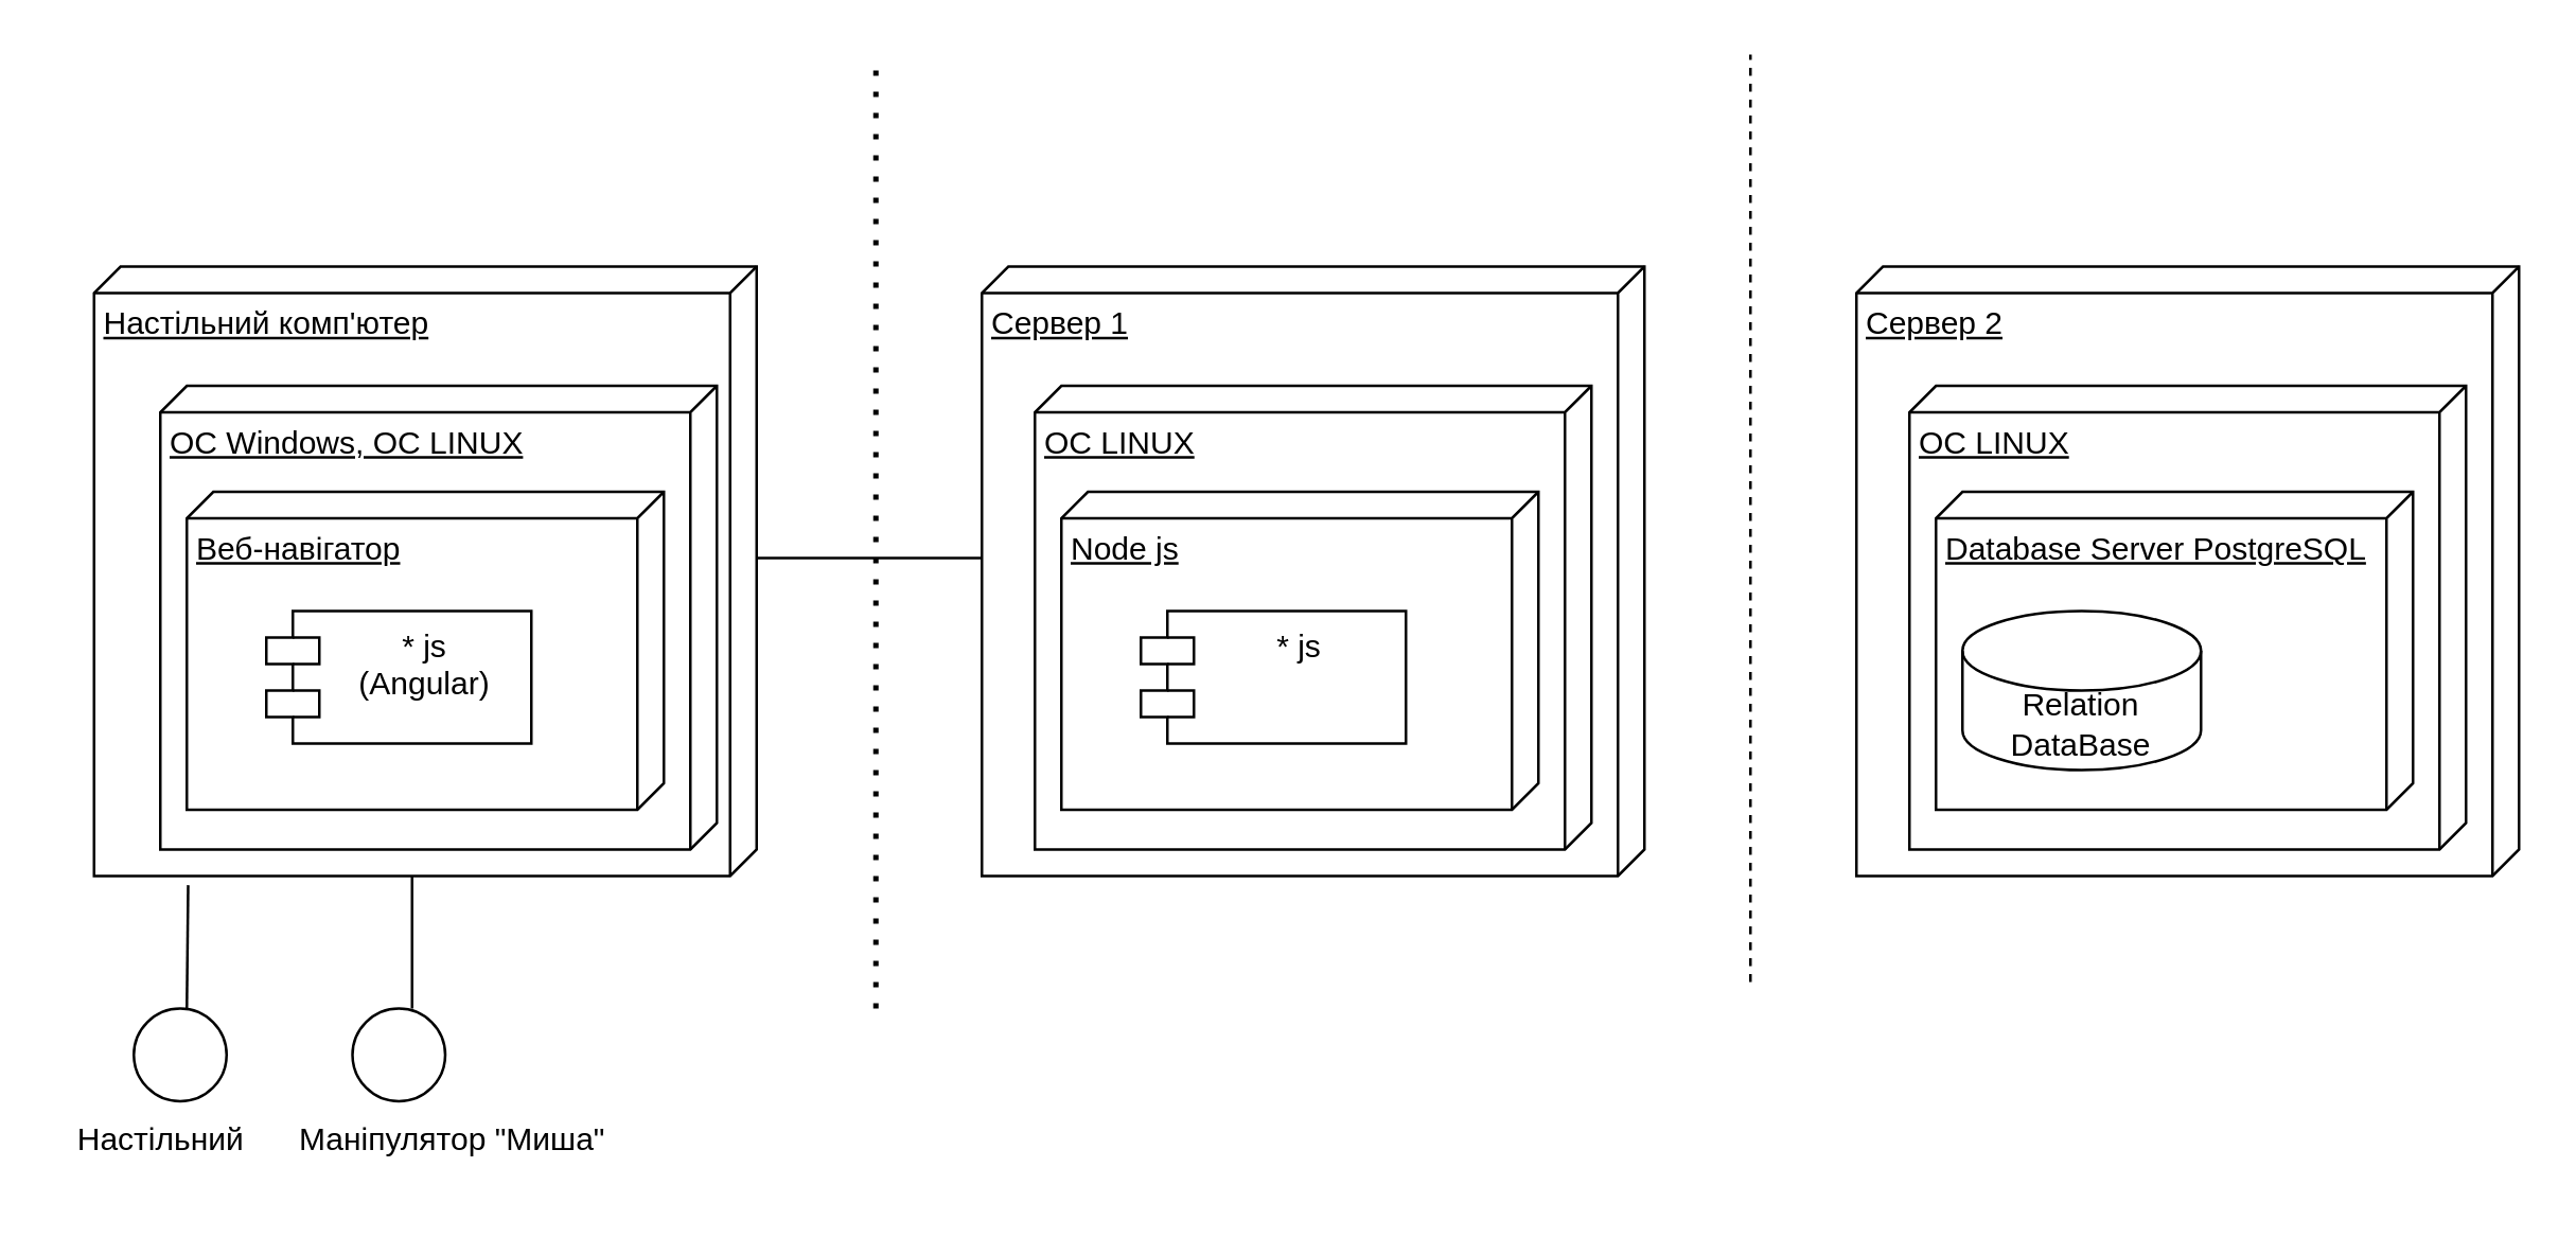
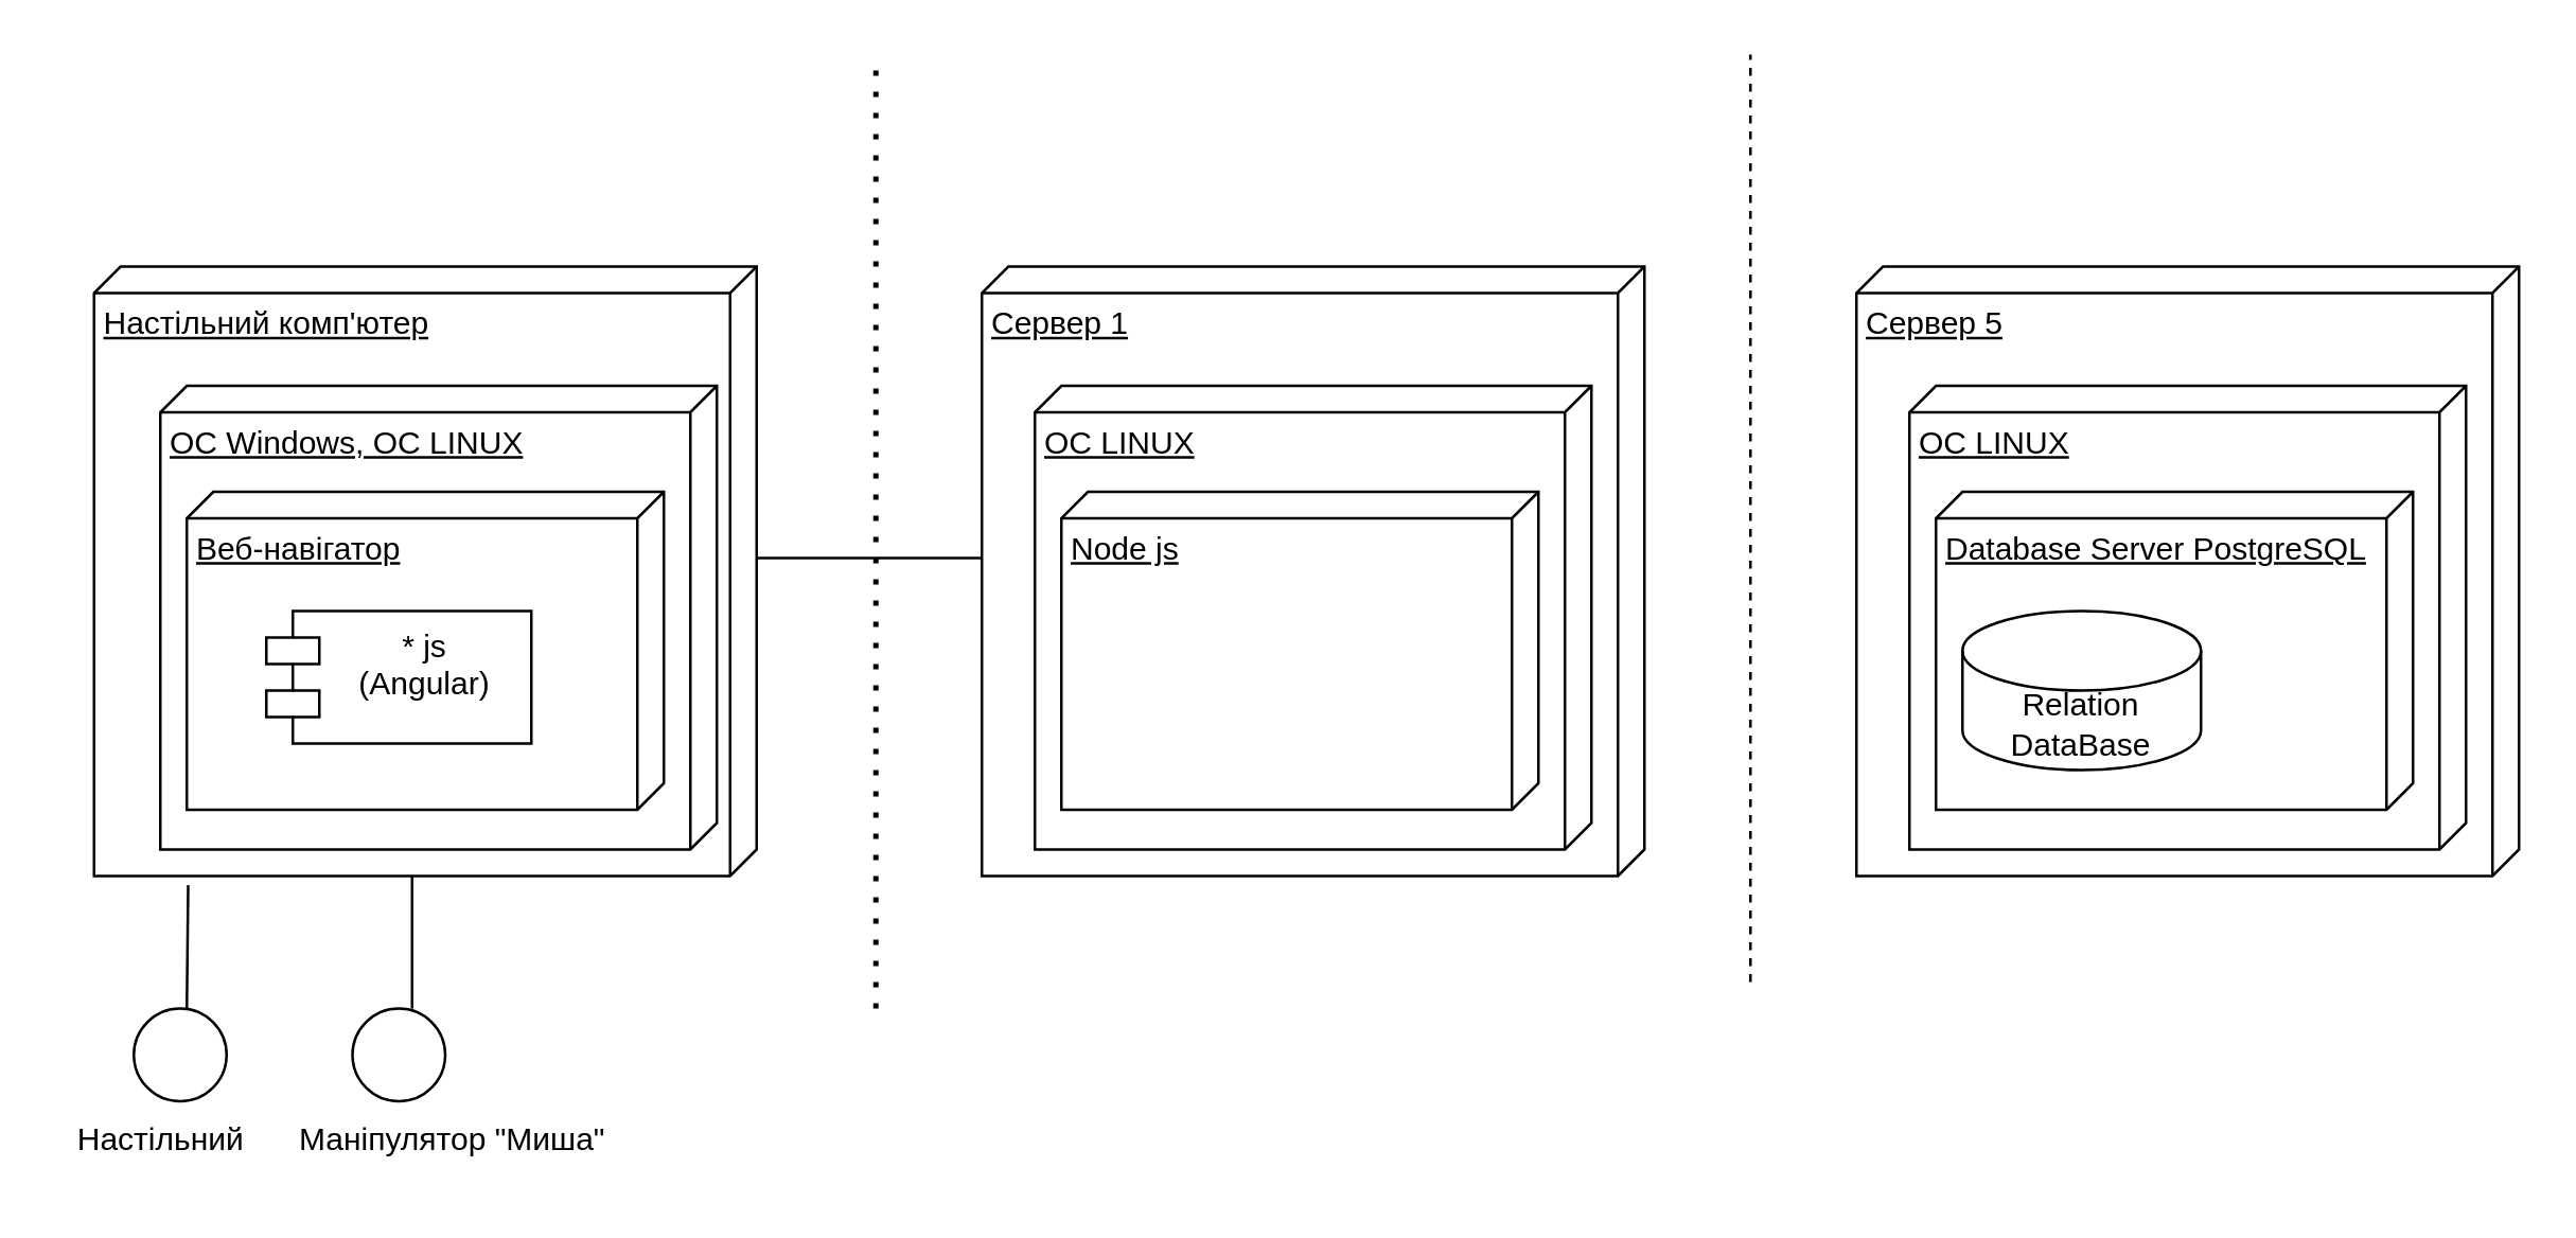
- <mxCell id="8" value="Сервер 2" style="verticalAlign=top;align=left;spacingTop=8;spacingLeft=2;spacingRight=12;shape=cube;size=10;direction=south;fontStyle=4;html=1;" vertex="1" parent="1"><mxGeometry x="700" y="100" width="250" height="230" as="geometry" /></mxCell>
+ <mxCell id="8" value="Сервер 5" style="verticalAlign=top;align=left;spacingTop=8;spacingLeft=2;spacingRight=12;shape=cube;size=10;direction=south;fontStyle=4;html=1;" vertex="1" parent="1"><mxGeometry x="700" y="100" width="250" height="230" as="geometry" /></mxCell>
- <mxCell id="13" value="* js&#10;" style="shape=module;align=left;spacingLeft=20;align=center;verticalAlign=top;" vertex="1" parent="1"><mxGeometry x="430" y="230" width="100" height="50" as="geometry" /></mxCell>
